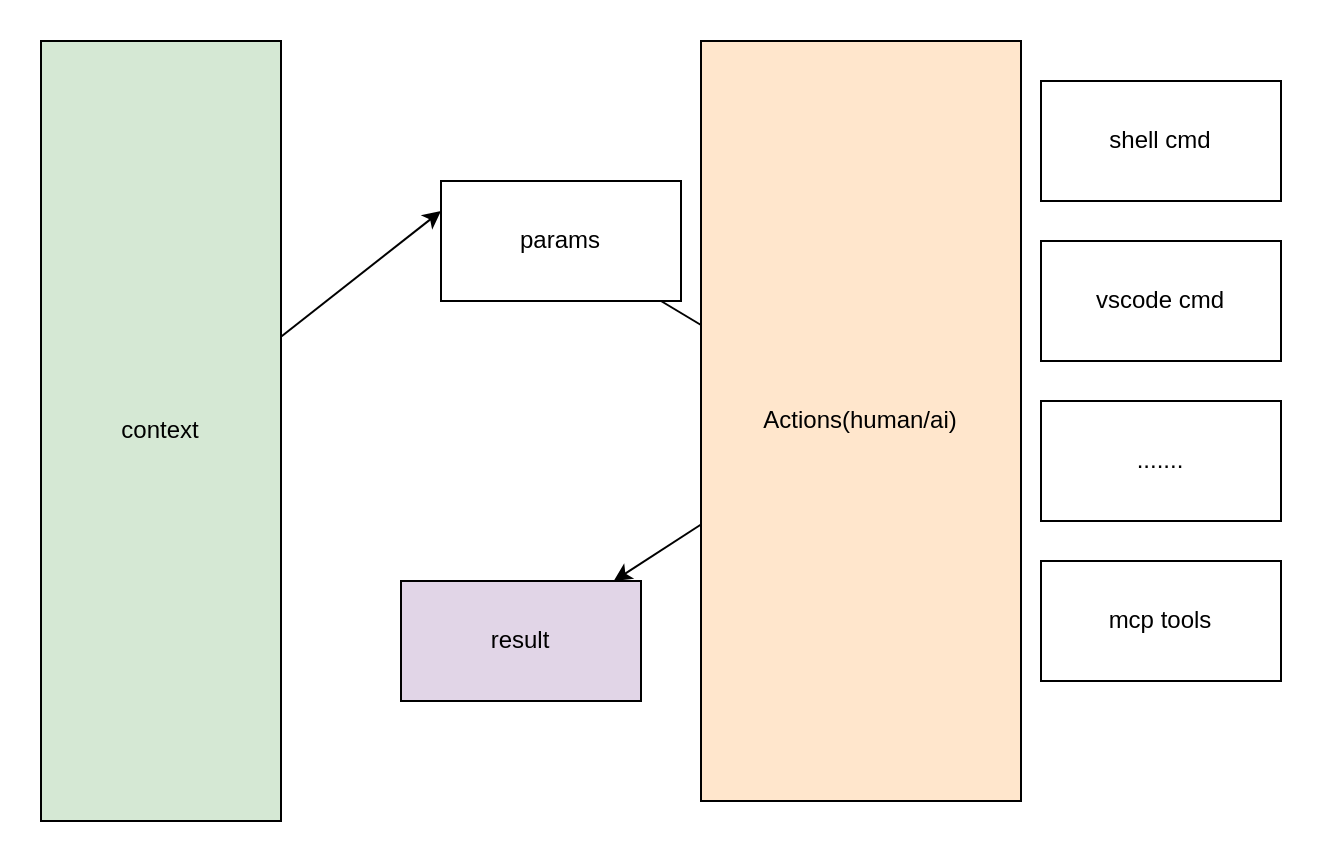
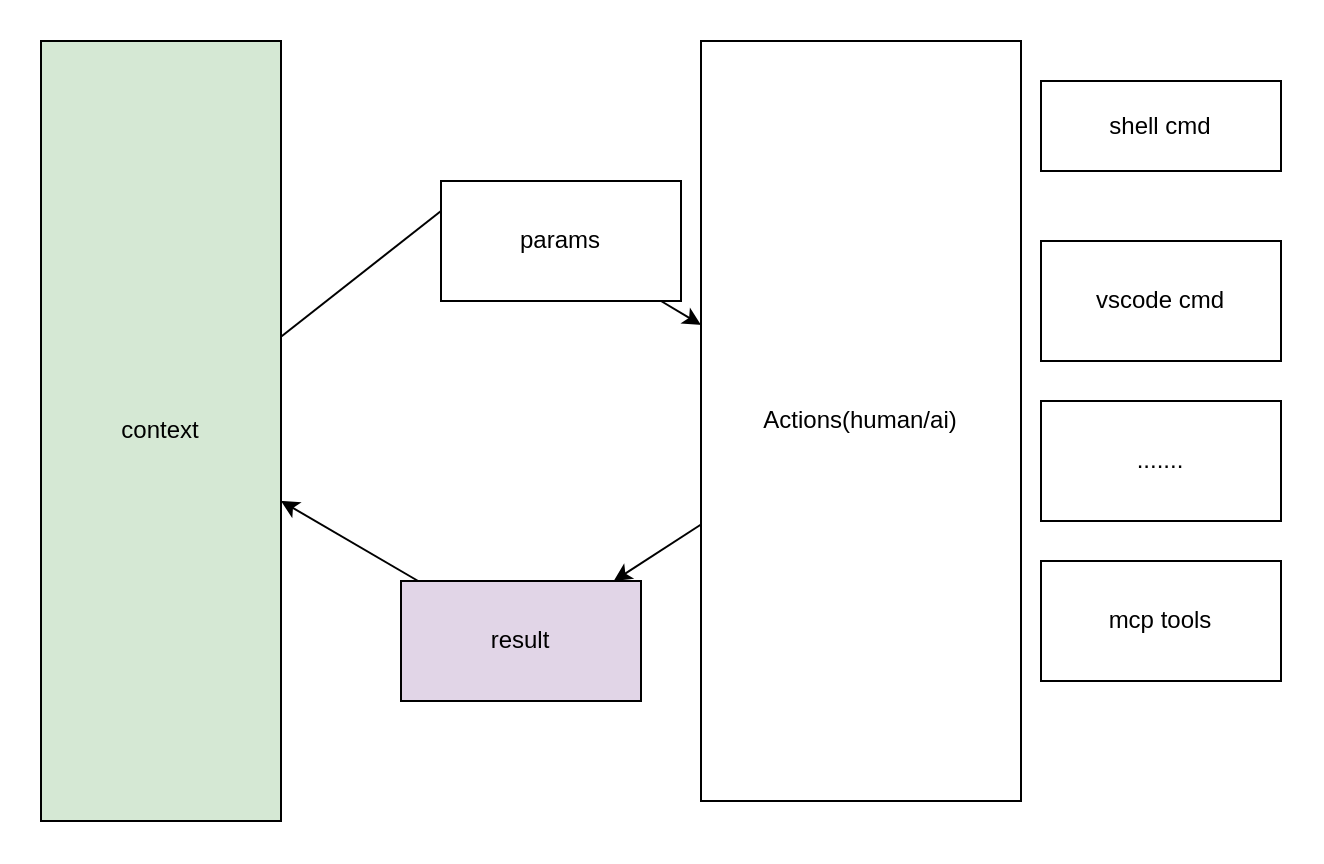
- <mxCell id="8" value="shell cmd" style="whiteSpace=wrap;html=1;" vertex="1" parent="1"><mxGeometry x="520" y="40" width="120" height="60" as="geometry" /></mxCell>
+ <mxCell id="8" value="shell cmd" style="whiteSpace=wrap;html=1;" vertex="1" parent="1"><mxGeometry x="520" y="40" width="120" height="45" as="geometry" /></mxCell>
- <mxCell id="6" style="edgeStyle=none;html=1;entryX=0;entryY=0.25;entryDx=0;entryDy=0;" edge="1" parent="1" source="7" target="5"><mxGeometry relative="1" as="geometry" /></mxCell>
+ <mxCell id="6" style="edgeStyle=none;html=1;entryX=0;entryY=0.25;entryDx=0;entryDy=0;endArrow=none;" edge="1" parent="1" source="7" target="5"><mxGeometry relative="1" as="geometry" /></mxCell>
- <mxCell id="4" value="" style="edgeStyle=none;html=1;endArrow=none;" edge="1" parent="1" source="5" target="3"><mxGeometry relative="1" as="geometry" /></mxCell>
+ <mxCell id="4" value="" style="edgeStyle=none;html=1;" edge="1" parent="1" source="5" target="3"><mxGeometry relative="1" as="geometry" /></mxCell>
- <mxCell id="3" value="&lt;div style=&quot;&quot;&gt;&lt;span style=&quot;background-color: transparent;&quot;&gt;Actions(human/ai)&lt;/span&gt;&lt;/div&gt;" style="whiteSpace=wrap;html=1;align=center;fillColor=#ffe6cc;" vertex="1" parent="1"><mxGeometry x="350" y="20" width="160" height="380" as="geometry" /></mxCell>
+ <mxCell id="3" value="&lt;div style=&quot;&quot;&gt;&lt;span style=&quot;background-color: transparent;&quot;&gt;Actions(human/ai)&lt;/span&gt;&lt;/div&gt;" style="whiteSpace=wrap;html=1;align=center;" vertex="1" parent="1"><mxGeometry x="350" y="20" width="160" height="380" as="geometry" /></mxCell>
+ <mxCell id="12" style="edgeStyle=none;html=1;" edge="1" parent="1" source="13" target="7"><mxGeometry relative="1" as="geometry" /></mxCell>
